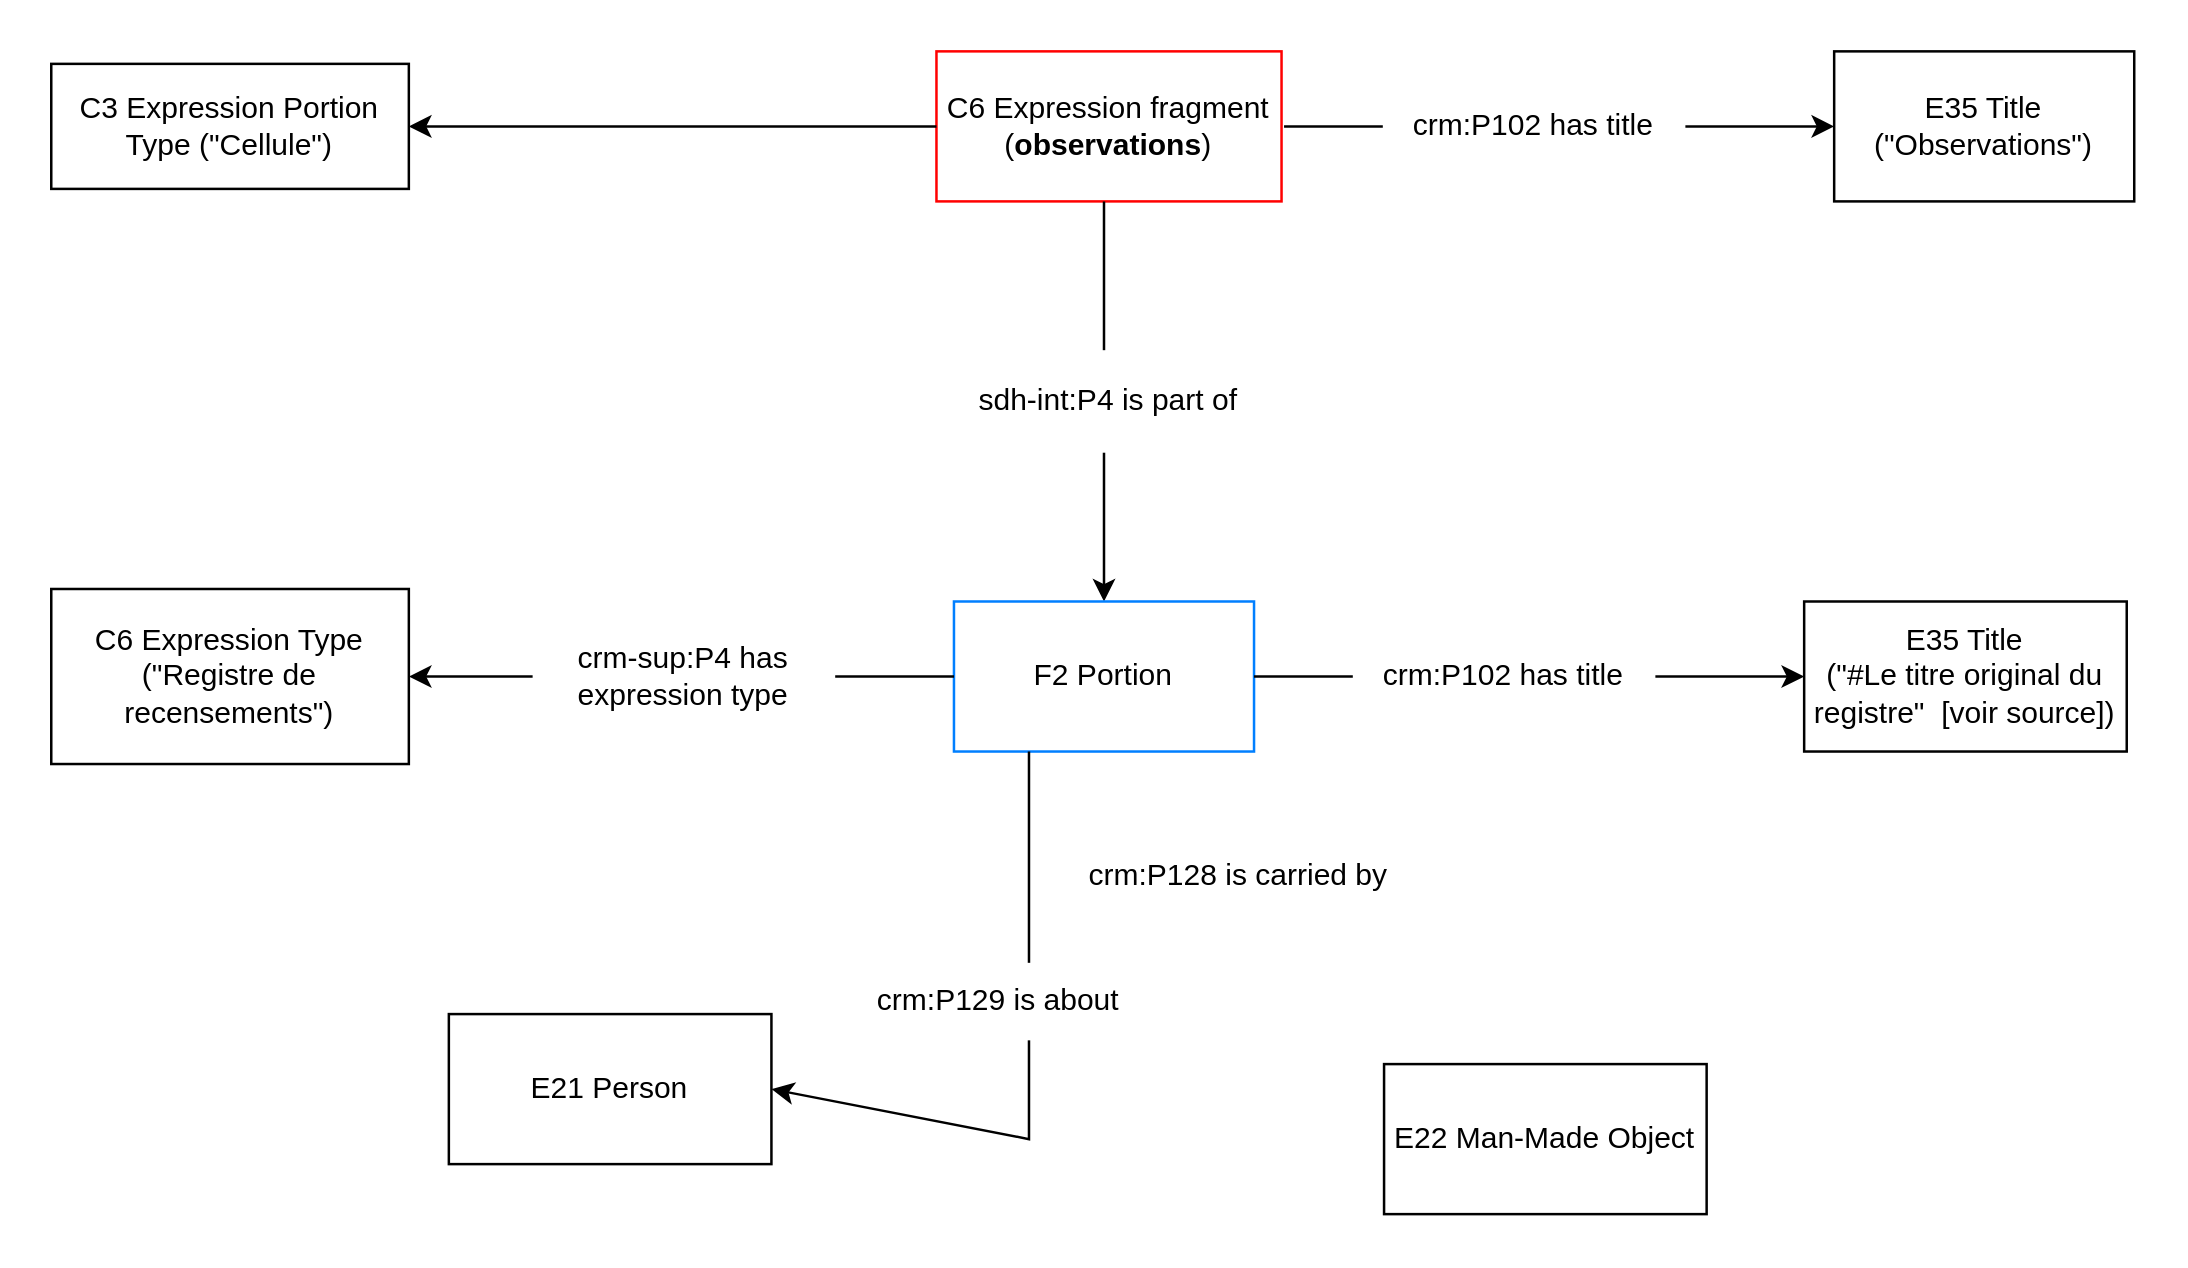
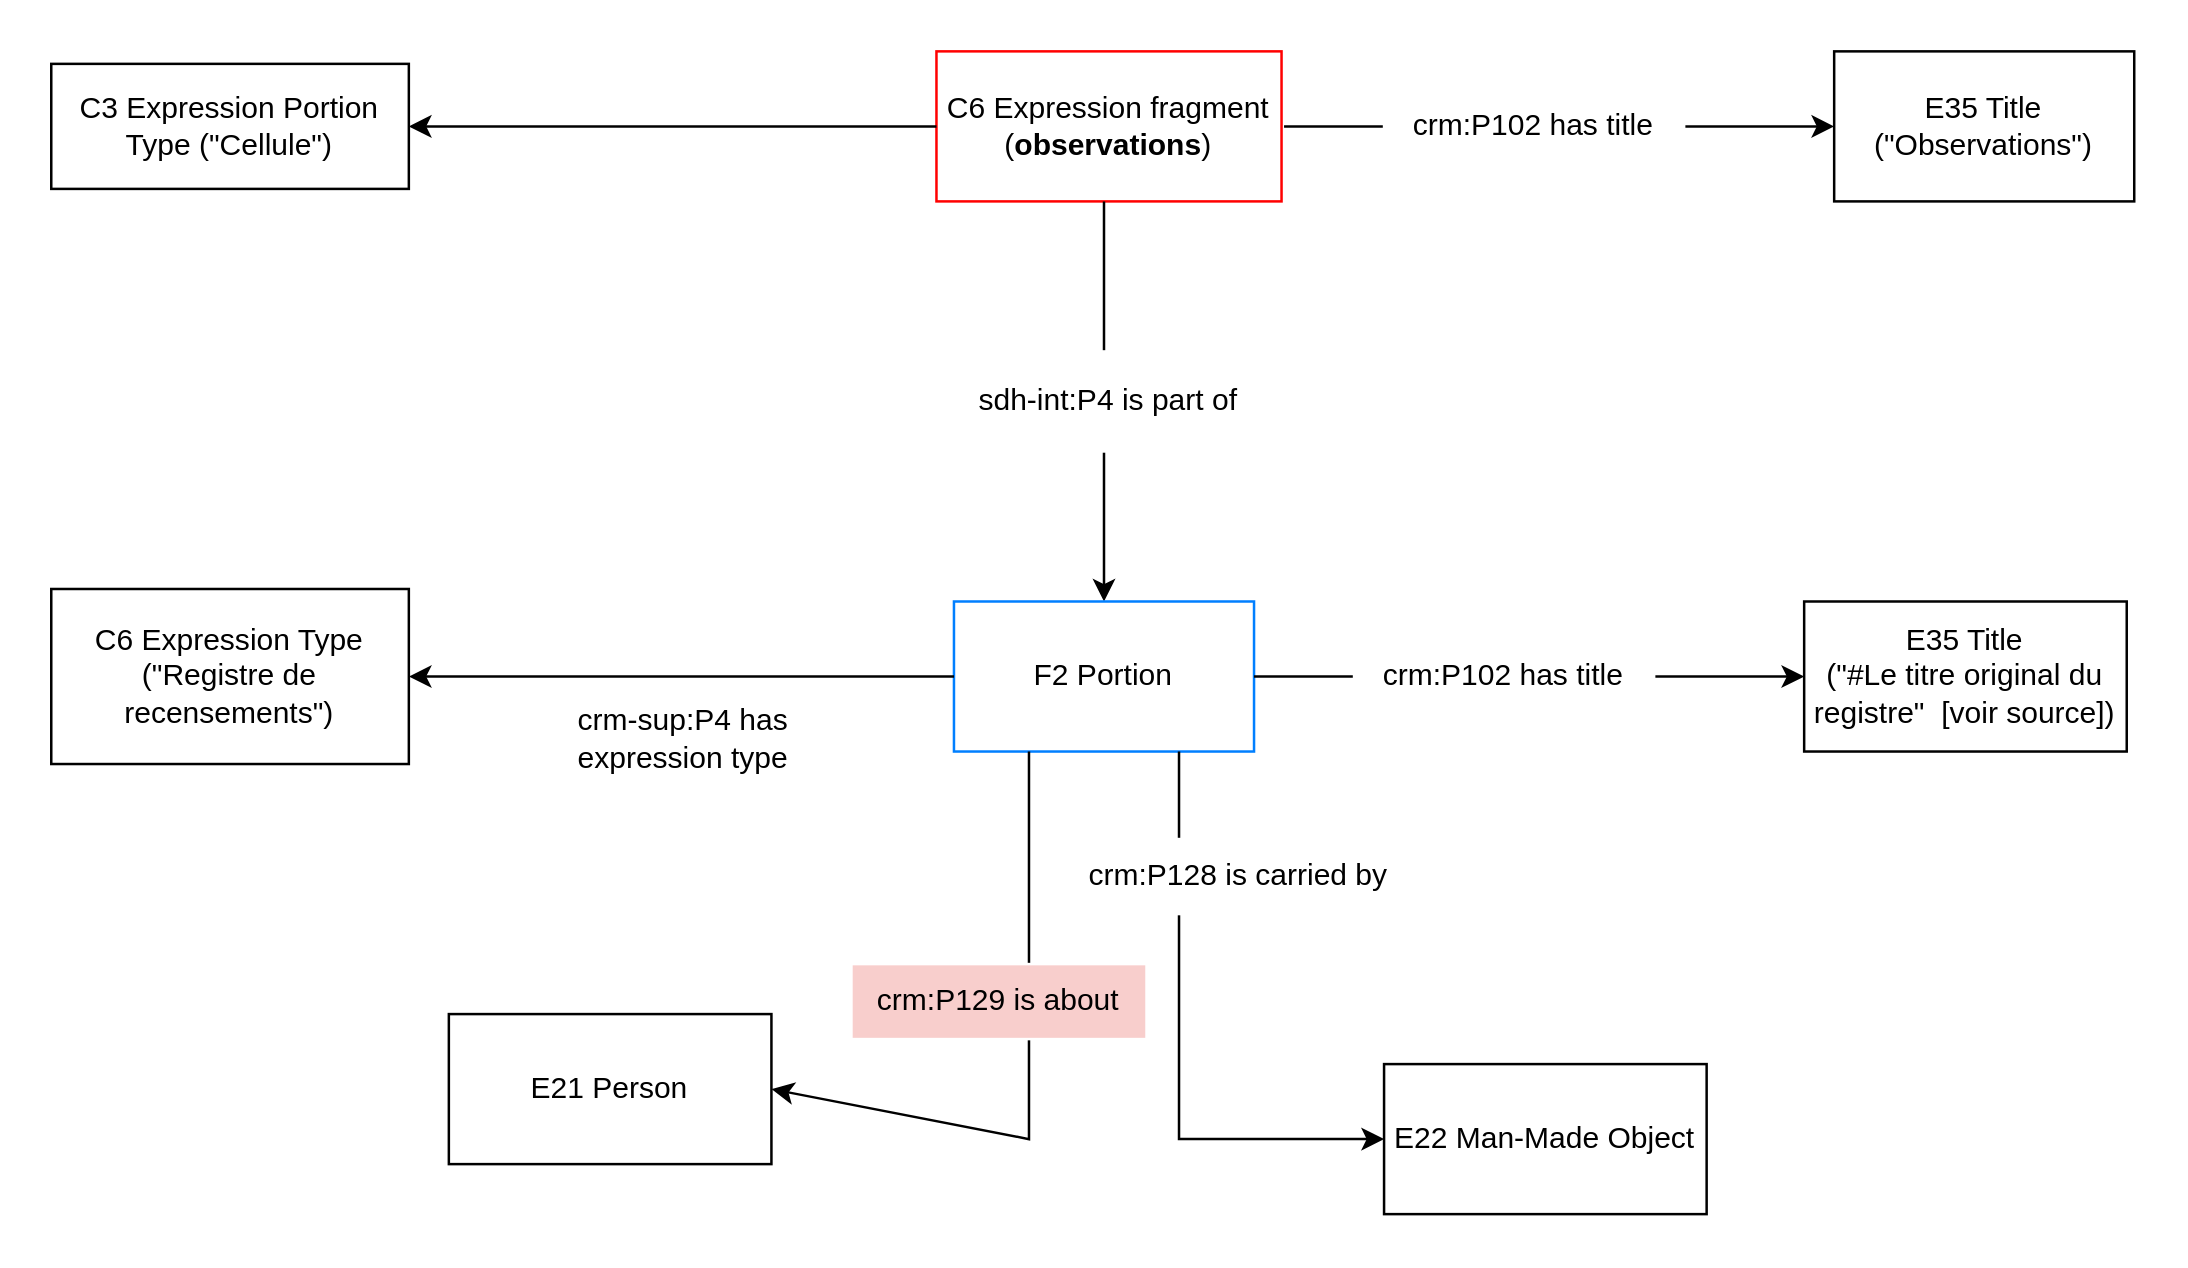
- <mxCell id="13" value="crm-sup:P4 has expression type" style="rounded=0;whiteSpace=wrap;html=1;strokeColor=#FFFFFF;" parent="1" vertex="1"><mxGeometry x="213" y="250" width="120" height="40" as="geometry" /></mxCell>
+ <mxCell id="13" value="crm-sup:P4 has expression type" style="rounded=0;whiteSpace=wrap;html=1;strokeColor=#FFFFFF;" parent="1" vertex="1"><mxGeometry x="213" y="275" width="120" height="40" as="geometry" /></mxCell>
- <mxCell id="21" value="crm:P129 is about" style="rounded=0;whiteSpace=wrap;html=1;strokeColor=#FFFFFF;" parent="1" vertex="1"><mxGeometry x="340" y="385" width="118" height="30" as="geometry" /></mxCell>
+ <mxCell id="21" value="crm:P129 is about" style="rounded=0;whiteSpace=wrap;html=1;strokeColor=#FFFFFF;fillColor=#f8cecc;" parent="1" vertex="1"><mxGeometry x="340" y="385" width="118" height="30" as="geometry" /></mxCell>
+ <mxCell id="18" value="" style="endArrow=classic;html=1;rounded=0;entryX=0;entryY=0.5;entryDx=0;entryDy=0;exitX=0.75;exitY=1;exitDx=0;exitDy=0;" parent="1" source="9" target="17" edge="1"><mxGeometry width="50" height="50" relative="1" as="geometry"><mxPoint x="420" y="375" as="sourcePoint" /><mxPoint x="640" y="375" as="targetPoint" /><Array as="points"><mxPoint x="471" y="455" /></Array></mxGeometry></mxCell>
